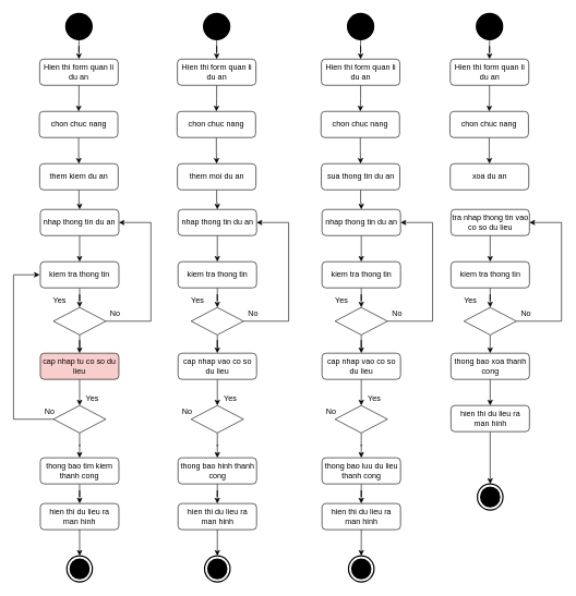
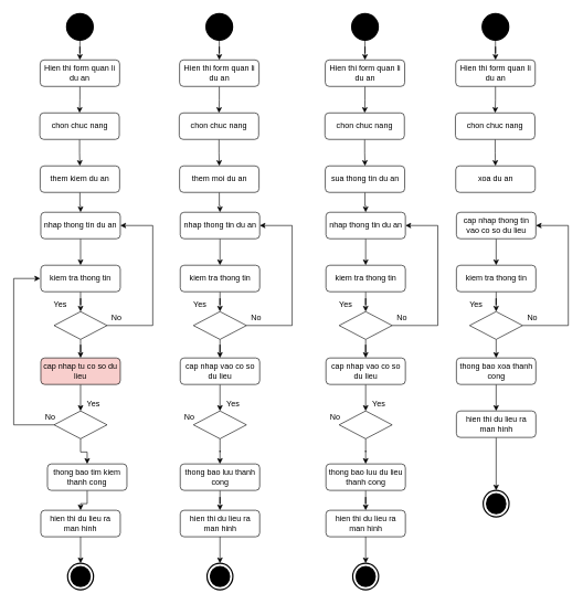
- <mxCell id="99" value="tra nhap thong tin vao co so du lieu" style="rounded=1;whiteSpace=wrap;html=1;fontSize=12;glass=0;strokeWidth=1;shadow=0;" vertex="1" parent="1"><mxGeometry x="688.5" y="320" width="120" height="40" as="geometry" /></mxCell>
+ <mxCell id="99" value="cap nhap thong tin vao co so du lieu" style="rounded=1;whiteSpace=wrap;html=1;fontSize=12;glass=0;strokeWidth=1;shadow=0;" vertex="1" parent="1"><mxGeometry x="688.5" y="320" width="120" height="40" as="geometry" /></mxCell>
- <mxCell id="21" value="thong bao tim kiem thanh cong" style="rounded=1;whiteSpace=wrap;html=1;fontSize=12;glass=0;strokeWidth=1;shadow=0;" vertex="1" parent="1"><mxGeometry x="61" y="700" width="120" height="40" as="geometry" /></mxCell>
+ <mxCell id="21" value="thong bao tim kiem thanh cong" style="rounded=1;whiteSpace=wrap;html=1;fontSize=12;glass=0;strokeWidth=1;shadow=0;" vertex="1" parent="1"><mxGeometry x="71" y="700" width="120" height="40" as="geometry" /></mxCell>
- <mxCell id="50" value="thong bao hinh thanh cong" style="rounded=1;whiteSpace=wrap;html=1;fontSize=12;glass=0;strokeWidth=1;shadow=0;" vertex="1" parent="1"><mxGeometry x="271.5" y="700" width="120" height="40" as="geometry" /></mxCell>
+ <mxCell id="50" value="thong bao luu thanh cong" style="rounded=1;whiteSpace=wrap;html=1;fontSize=12;glass=0;strokeWidth=1;shadow=0;" vertex="1" parent="1"><mxGeometry x="271.5" y="700" width="120" height="40" as="geometry" /></mxCell>
